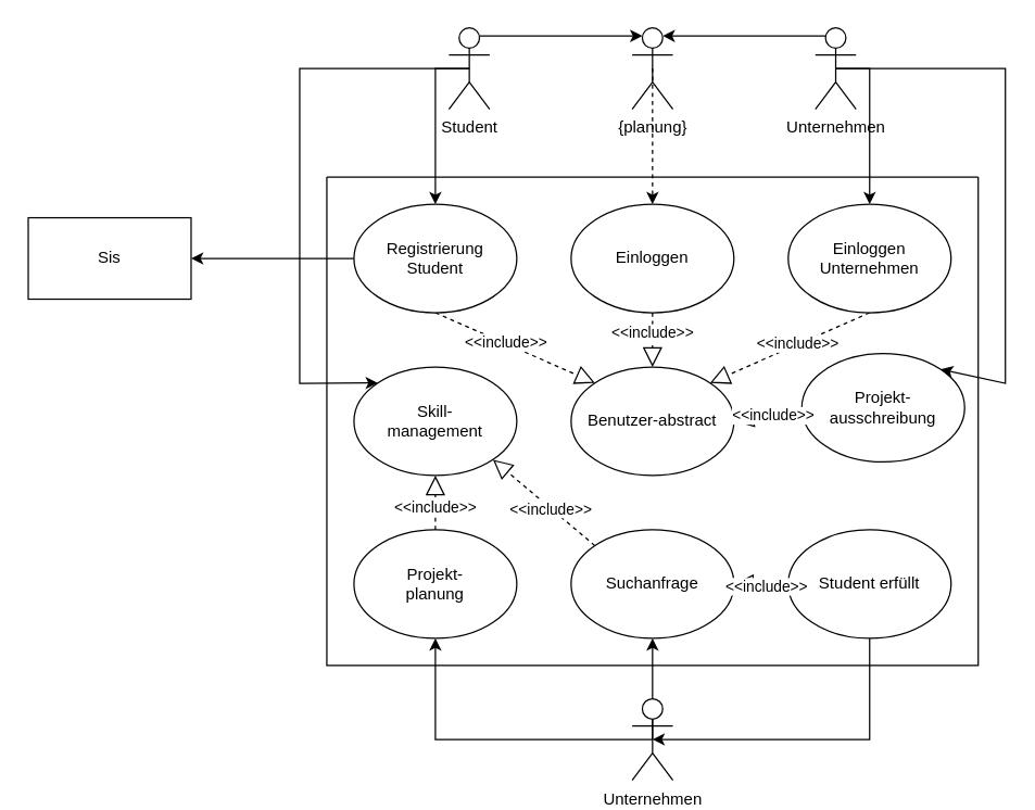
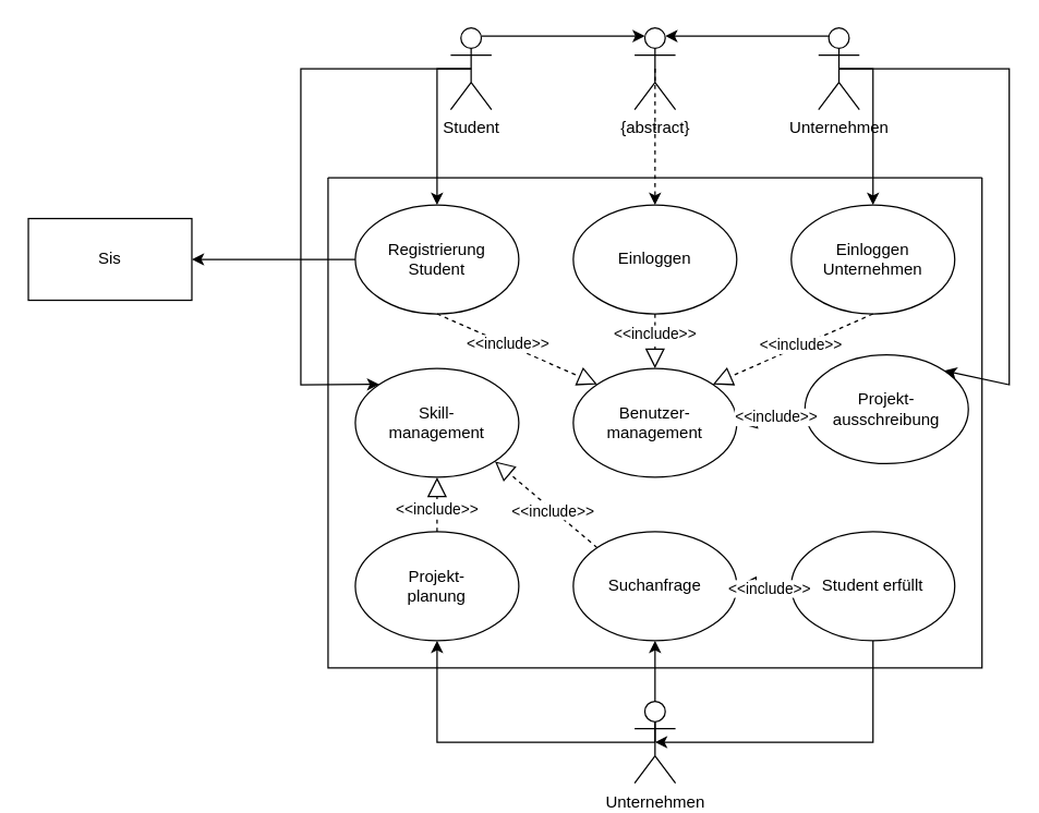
- <mxCell id="13" value="{planung}" style="shape=umlActor;verticalLabelPosition=bottom;verticalAlign=top;html=1;outlineConnect=0;" vertex="1" parent="1"><mxGeometry x="465" y="20" width="30" height="60" as="geometry" /></mxCell>
+ <mxCell id="13" value="{abstract}" style="shape=umlActor;verticalLabelPosition=bottom;verticalAlign=top;html=1;outlineConnect=0;" vertex="1" parent="1"><mxGeometry x="465" y="20" width="30" height="60" as="geometry" /></mxCell>
- <mxCell id="10" value="Benutzer-abstract" style="ellipse;whiteSpace=wrap;html=1;" vertex="1" parent="1"><mxGeometry x="420" y="270" width="120" height="80" as="geometry" /></mxCell>
+ <mxCell id="10" value="Benutzer-management" style="ellipse;whiteSpace=wrap;html=1;" vertex="1" parent="1"><mxGeometry x="420" y="270" width="120" height="80" as="geometry" /></mxCell>
